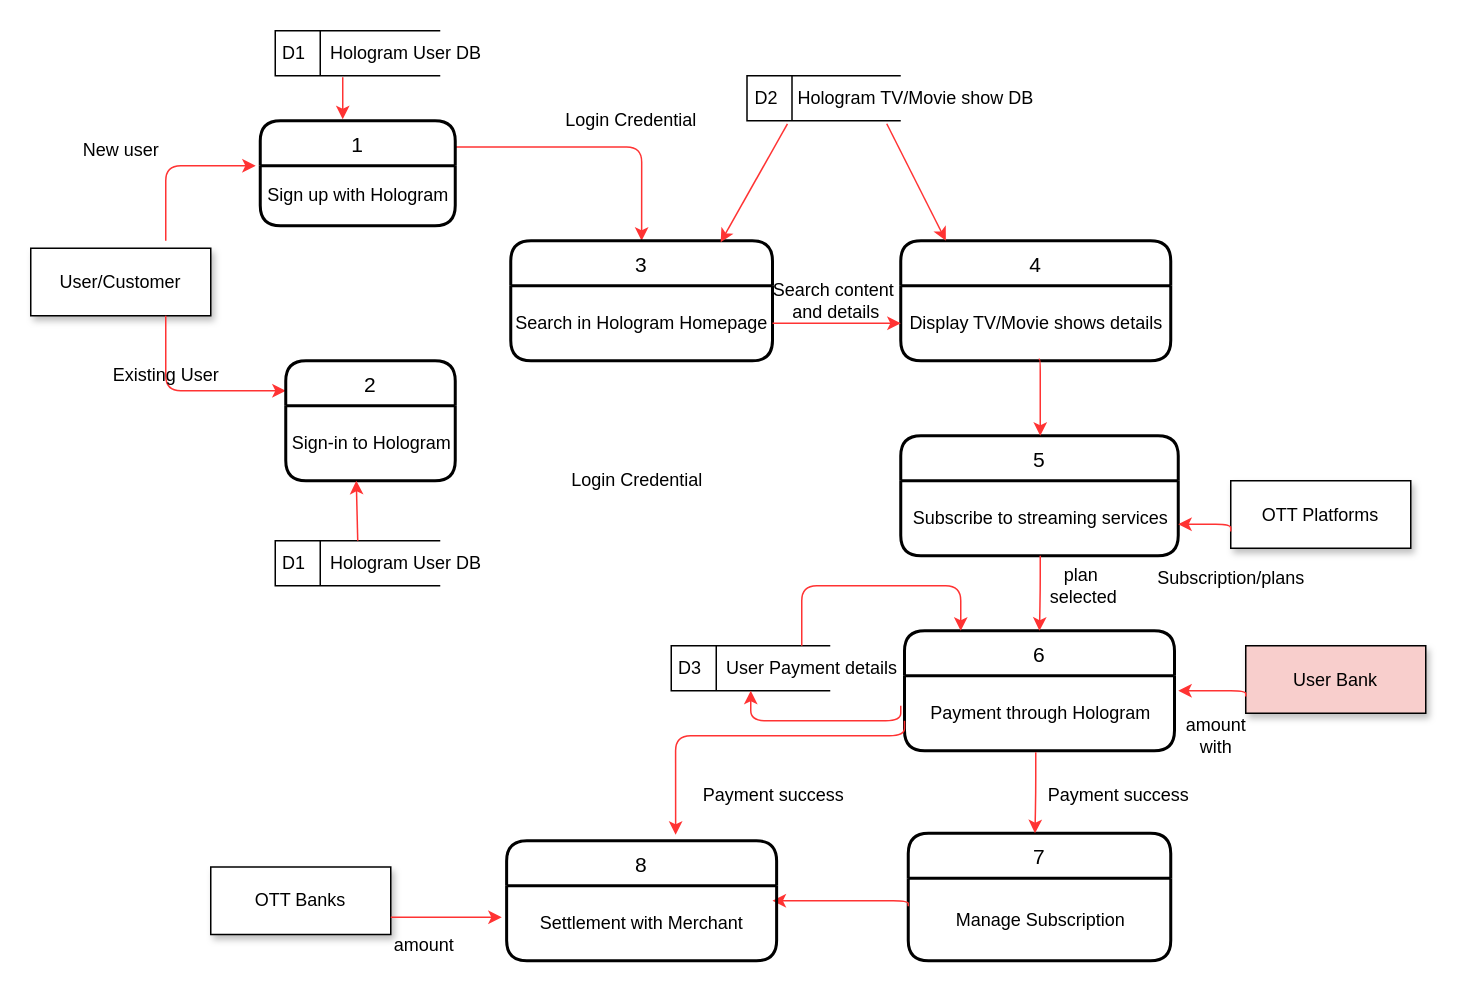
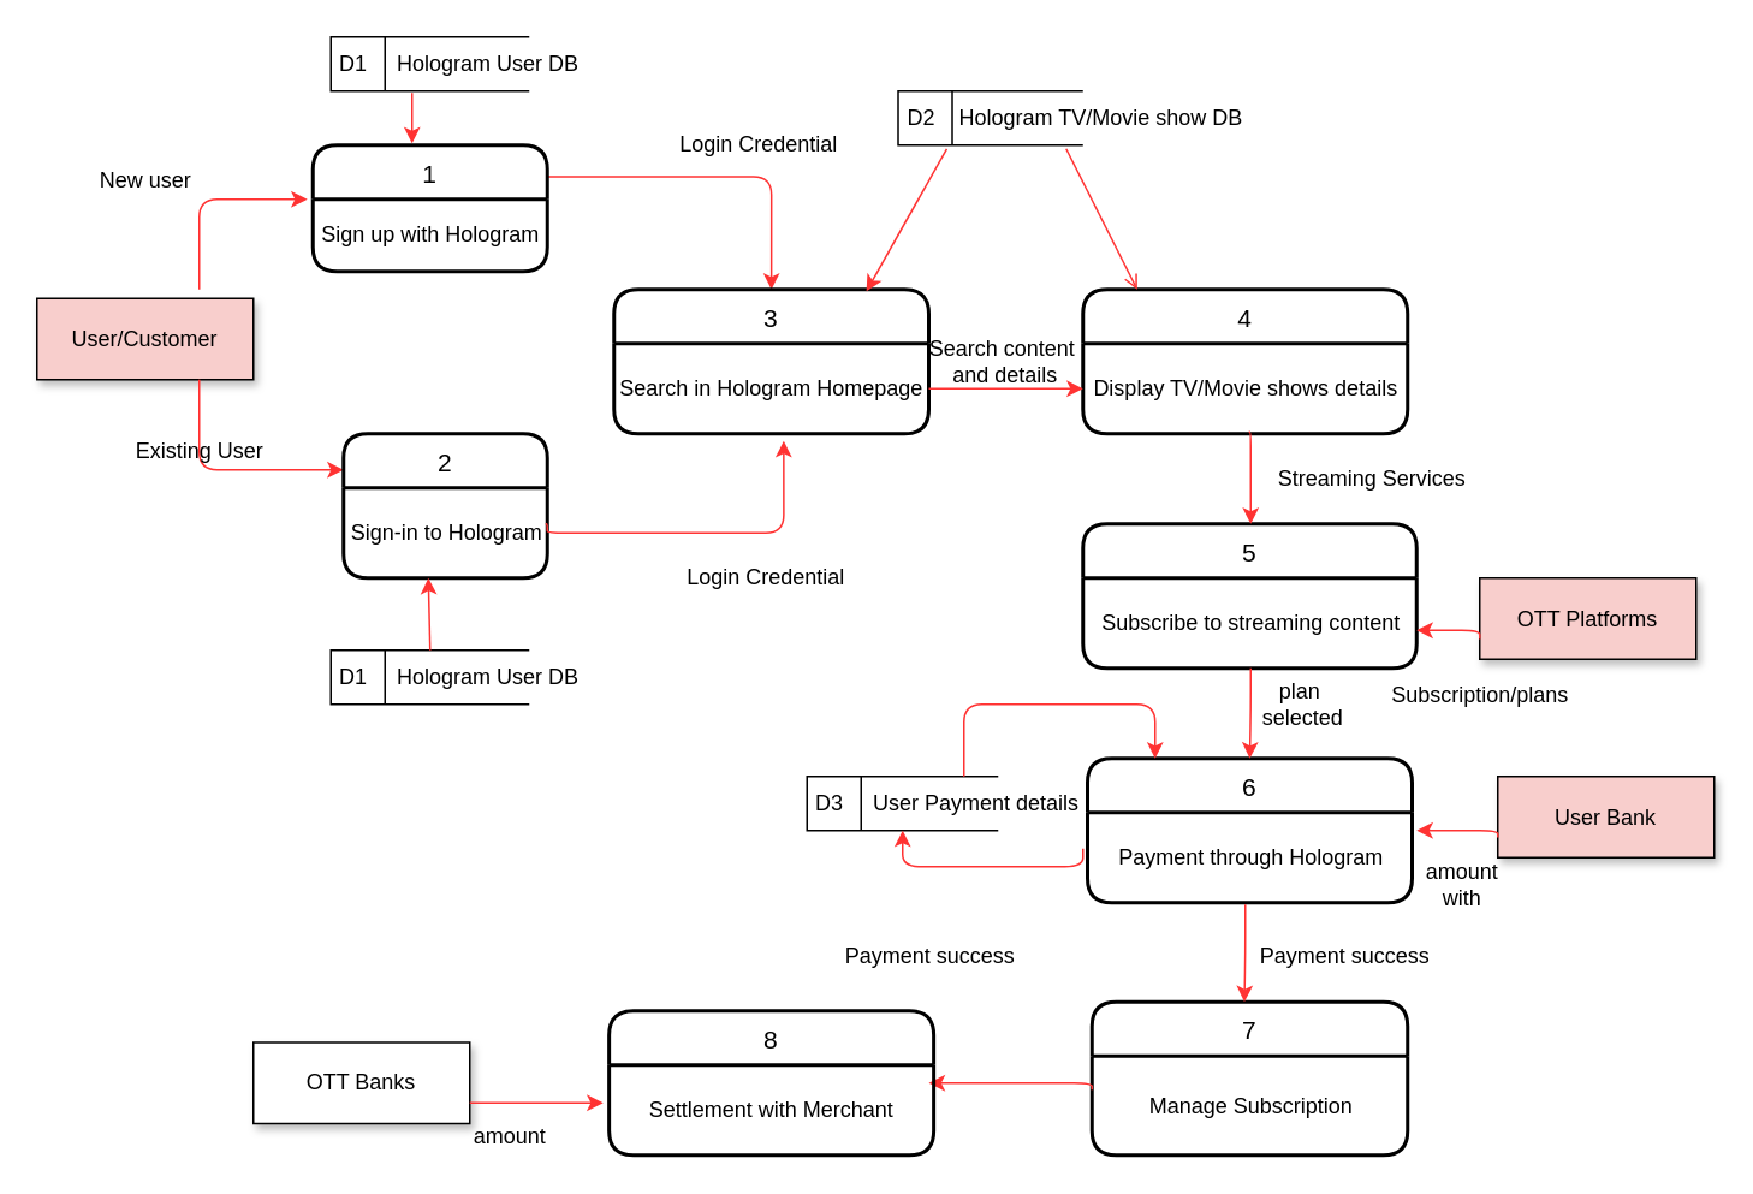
- <mxCell id="35" value="" style="endArrow=classic;html=1;fillColor=#FF0000;strokeColor=#FF3333;exitX=0.909;exitY=1.067;exitDx=0;exitDy=0;exitPerimeter=0;entryX=0.167;entryY=0;entryDx=0;entryDy=0;entryPerimeter=0;" parent="1" source="14" target="12" edge="1"><mxGeometry width="50" height="50" relative="1" as="geometry"><mxPoint x="490" y="123" as="sourcePoint" /><mxPoint x="640" y="112" as="targetPoint" /></mxGeometry></mxCell>
+ <mxCell id="35" value="" style="endArrow=open;html=1;fillColor=#FF0000;strokeColor=#FF3333;exitX=0.909;exitY=1.067;exitDx=0;exitDy=0;exitPerimeter=0;entryX=0.167;entryY=0;entryDx=0;entryDy=0;entryPerimeter=0;" parent="1" source="14" target="12" edge="1"><mxGeometry width="50" height="50" relative="1" as="geometry"><mxPoint x="490" y="123" as="sourcePoint" /><mxPoint x="640" y="112" as="targetPoint" /></mxGeometry></mxCell>
- <mxCell id="2" value="User/Customer" style="rounded=0;whiteSpace=wrap;html=1;shadow=1;" parent="1" vertex="1"><mxGeometry x="20" y="165" width="120" height="45" as="geometry" /></mxCell>
+ <mxCell id="2" value="User/Customer" style="rounded=0;whiteSpace=wrap;html=1;shadow=1;fillColor=#f8cecc;" parent="1" vertex="1"><mxGeometry x="20" y="165" width="120" height="45" as="geometry" /></mxCell>
+ <mxCell id="51" value="Streaming Services" style="text;html=1;align=center;verticalAlign=middle;resizable=0;points=[];autosize=1;" parent="1" vertex="1"><mxGeometry x="700" y="255" width="120" height="20" as="geometry" /></mxCell>
+ <mxCell id="27" value="" style="edgeStyle=segmentEdgeStyle;endArrow=classic;html=1;strokeColor=#FF3333;fillColor=#FF0000;entryX=0.539;entryY=1.08;entryDx=0;entryDy=0;entryPerimeter=0;exitX=0.991;exitY=0.4;exitDx=0;exitDy=0;exitPerimeter=0;" parent="1" source="9" target="11" edge="1"><mxGeometry width="50" height="50" relative="1" as="geometry"><mxPoint x="303" y="287" as="sourcePoint" /><mxPoint x="498" y="227" as="targetPoint" /><Array as="points"><mxPoint x="303" y="290" /><mxPoint x="303" y="295" /><mxPoint x="434" y="295" /></Array></mxGeometry></mxCell>
- <mxCell id="36" value="OTT Platforms" style="rounded=0;whiteSpace=wrap;html=1;shadow=1;" parent="1" vertex="1"><mxGeometry x="820" y="320" width="120" height="45" as="geometry" /></mxCell>
+ <mxCell id="36" value="OTT Platforms" style="rounded=0;whiteSpace=wrap;html=1;shadow=1;fillColor=#f8cecc;" parent="1" vertex="1"><mxGeometry x="820" y="320" width="120" height="45" as="geometry" /></mxCell>
- <mxCell id="17" value="Subscribe to streaming services" style="text;html=1;align=center;verticalAlign=middle;resizable=0;points=[];autosize=1;" parent="16" vertex="1"><mxGeometry y="30" width="185" height="50" as="geometry" /></mxCell>
+ <mxCell id="17" value="Subscribe to streaming content" style="text;html=1;align=center;verticalAlign=middle;resizable=0;points=[];autosize=1;" parent="16" vertex="1"><mxGeometry y="30" width="185" height="50" as="geometry" /></mxCell>
- <mxCell id="34" value="" style="edgeStyle=segmentEdgeStyle;endArrow=classic;html=1;strokeColor=#FF3333;fillColor=#FF0000;exitX=0;exitY=0.75;exitDx=0;exitDy=0;entryX=0.626;entryY=-0.05;entryDx=0;entryDy=0;entryPerimeter=0;" parent="1" source="18" target="23" edge="1"><mxGeometry width="50" height="50" relative="1" as="geometry"><mxPoint x="571" y="490" as="sourcePoint" /><mxPoint x="450" y="550" as="targetPoint" /><Array as="points"><mxPoint x="603" y="490" /><mxPoint x="450" y="490" /></Array></mxGeometry></mxCell>
